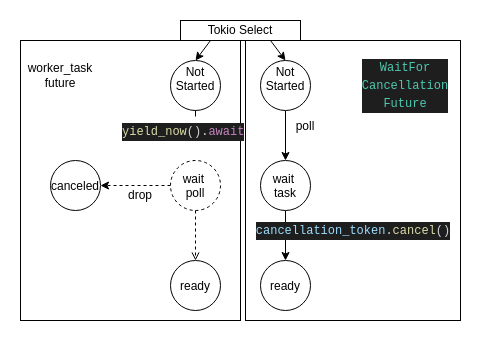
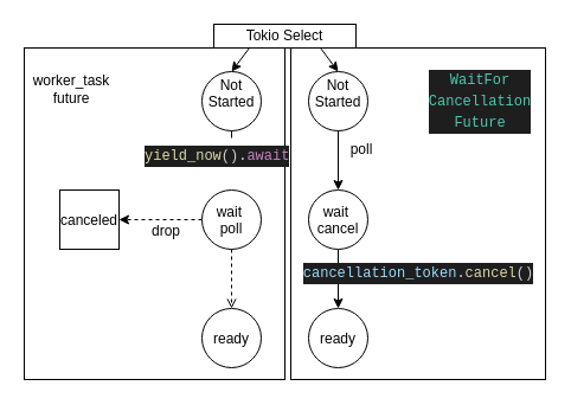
- <mxCell id="10" value="wait &#10;task" style="ellipse;" vertex="1" parent="1"><mxGeometry x="260" y="160" width="50" height="50" as="geometry" /></mxCell>
+ <mxCell id="10" value="wait &#10;cancel" style="ellipse;" vertex="1" parent="1"><mxGeometry x="260" y="160" width="50" height="50" as="geometry" /></mxCell>
- <mxCell id="13" value="canceled" style="ellipse;" vertex="1" parent="1"><mxGeometry x="50" y="160" width="50" height="50" as="geometry" /></mxCell>
+ <mxCell id="13" value="canceled" style="rounded=0;" vertex="1" parent="1"><mxGeometry x="50" y="160" width="50" height="50" as="geometry" /></mxCell>
- <mxCell id="6" value="wait &#10;poll" style="ellipse;dashed=1;" vertex="1" parent="1"><mxGeometry x="170" y="160" width="50" height="50" as="geometry" /></mxCell>
+ <mxCell id="6" value="wait &#10;poll" style="ellipse;" vertex="1" parent="1"><mxGeometry x="170" y="160" width="50" height="50" as="geometry" /></mxCell>
